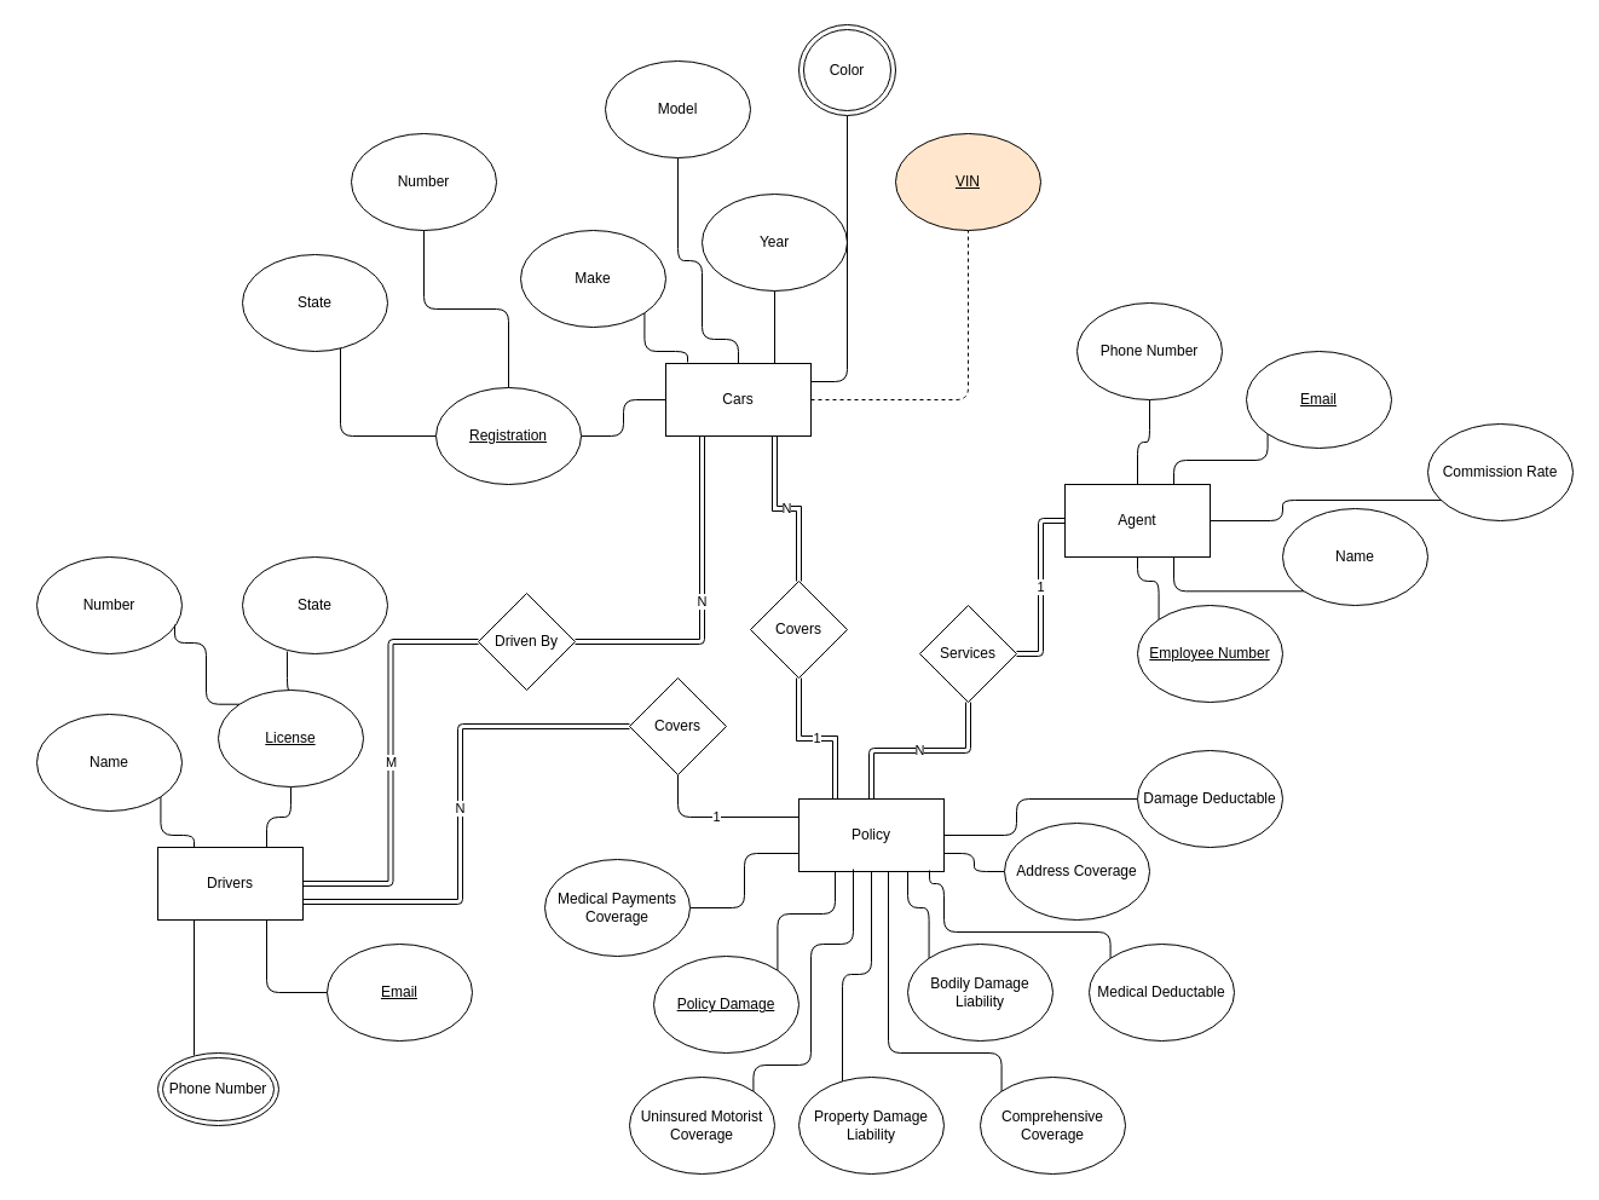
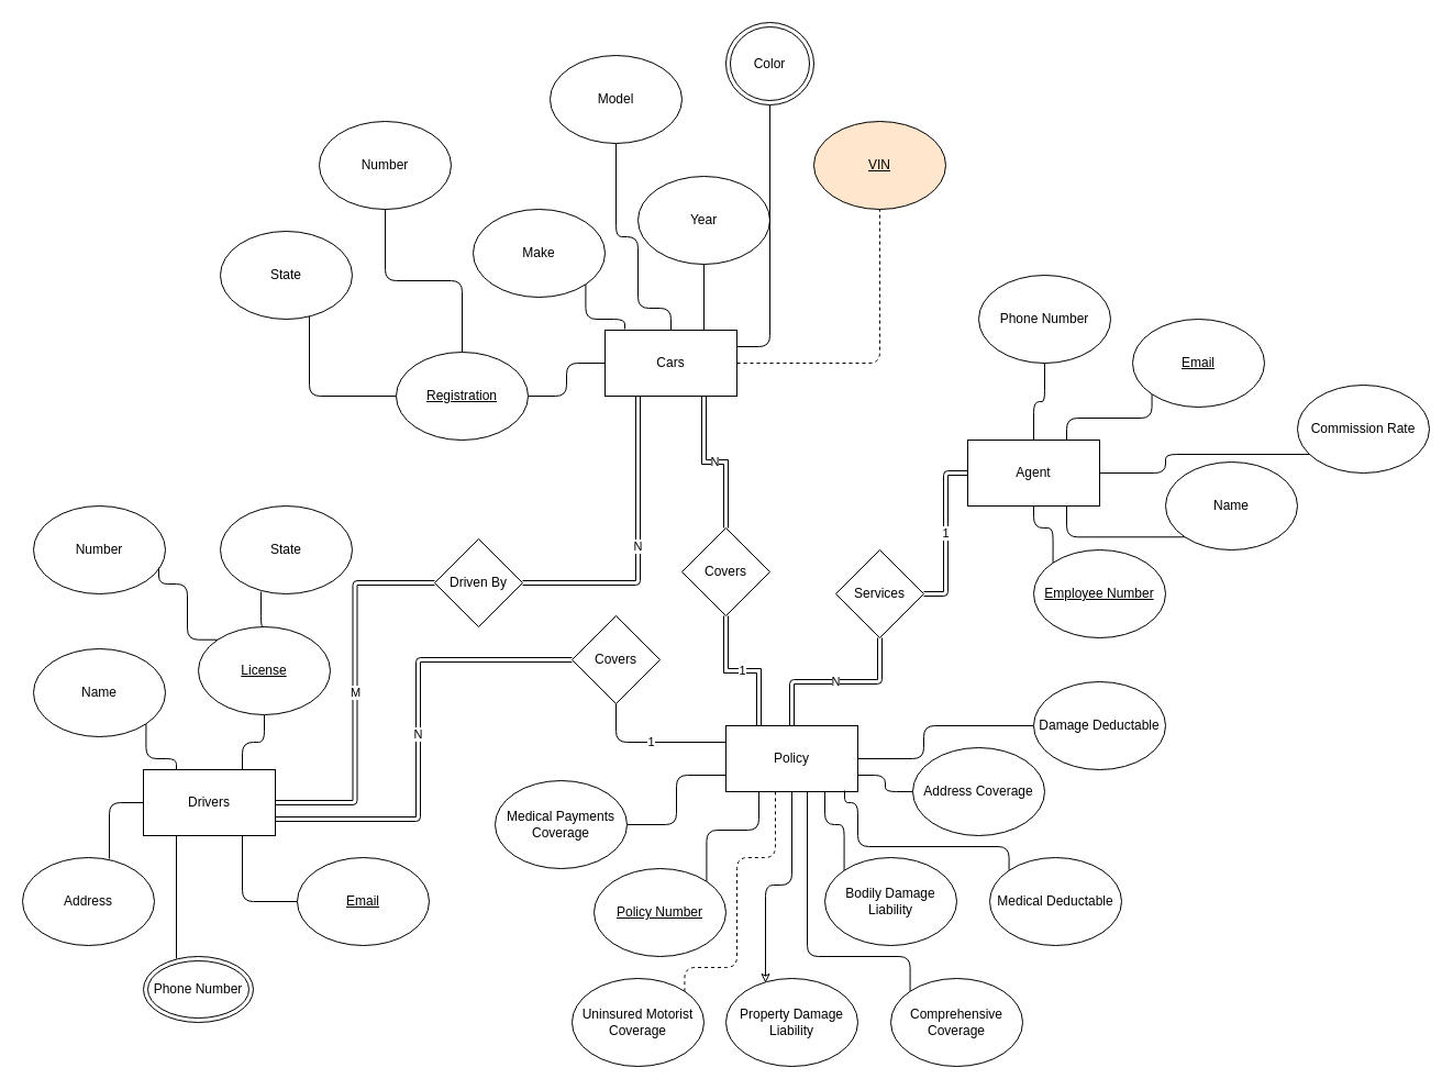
+ <mxCell id="10" style="edgeStyle=orthogonalEdgeStyle;rounded=1;orthogonalLoop=1;jettySize=auto;html=1;exitX=0;exitY=0.5;exitDx=0;exitDy=0;entryX=0.658;entryY=0.013;entryDx=0;entryDy=0;entryPerimeter=0;endArrow=none;endFill=0;" parent="1" source="14" target="37" edge="1"><mxGeometry relative="1" as="geometry" /></mxCell>
- <mxCell id="51" style="edgeStyle=orthogonalEdgeStyle;rounded=1;orthogonalLoop=1;jettySize=auto;html=1;exitX=1;exitY=0;exitDx=0;exitDy=0;entryX=0.375;entryY=0.967;entryDx=0;entryDy=0;entryPerimeter=0;endArrow=none;endFill=0;" parent="1" source="52" target="8" edge="1"><mxGeometry relative="1" as="geometry"><Array as="points"><mxPoint x="622" y="880" /><mxPoint x="670" y="880" /><mxPoint x="670" y="780" /><mxPoint x="705" y="780" /></Array></mxGeometry></mxCell>
+ <mxCell id="51" style="edgeStyle=orthogonalEdgeStyle;rounded=1;orthogonalLoop=1;jettySize=auto;html=1;exitX=1;exitY=0;exitDx=0;exitDy=0;entryX=0.375;entryY=0.967;entryDx=0;entryDy=0;entryPerimeter=0;endArrow=none;endFill=0;dashed=1;" parent="1" source="52" target="8" edge="1"><mxGeometry relative="1" as="geometry"><Array as="points"><mxPoint x="622" y="880" /><mxPoint x="670" y="880" /><mxPoint x="670" y="780" /><mxPoint x="705" y="780" /></Array></mxGeometry></mxCell>
+ <mxCell id="37" value="Address" style="ellipse;whiteSpace=wrap;html=1;" parent="1" vertex="1"><mxGeometry x="20" y="780" width="120" height="80" as="geometry" /></mxCell>
- <mxCell id="44" value="&lt;u&gt;Policy Damage&lt;/u&gt;" style="ellipse;whiteSpace=wrap;html=1;" parent="1" vertex="1"><mxGeometry x="540" y="790" width="120" height="80" as="geometry" /></mxCell>
+ <mxCell id="44" value="&lt;u&gt;Policy Number&lt;/u&gt;" style="ellipse;whiteSpace=wrap;html=1;" parent="1" vertex="1"><mxGeometry x="540" y="790" width="120" height="80" as="geometry" /></mxCell>
- <mxCell id="3" style="edgeStyle=orthogonalEdgeStyle;rounded=1;orthogonalLoop=1;jettySize=auto;html=1;exitX=0.5;exitY=1;exitDx=0;exitDy=0;entryX=0.3;entryY=0.05;entryDx=0;entryDy=0;entryPerimeter=0;endArrow=none;endFill=0;" parent="1" source="8" target="48" edge="1"><mxGeometry relative="1" as="geometry" /></mxCell>
+ <mxCell id="3" style="edgeStyle=orthogonalEdgeStyle;rounded=1;orthogonalLoop=1;jettySize=auto;html=1;exitX=0.5;exitY=1;exitDx=0;exitDy=0;entryX=0.3;entryY=0.05;entryDx=0;entryDy=0;entryPerimeter=0;endArrow=classic;endFill=0;" parent="1" source="8" target="48" edge="1"><mxGeometry relative="1" as="geometry" /></mxCell>
